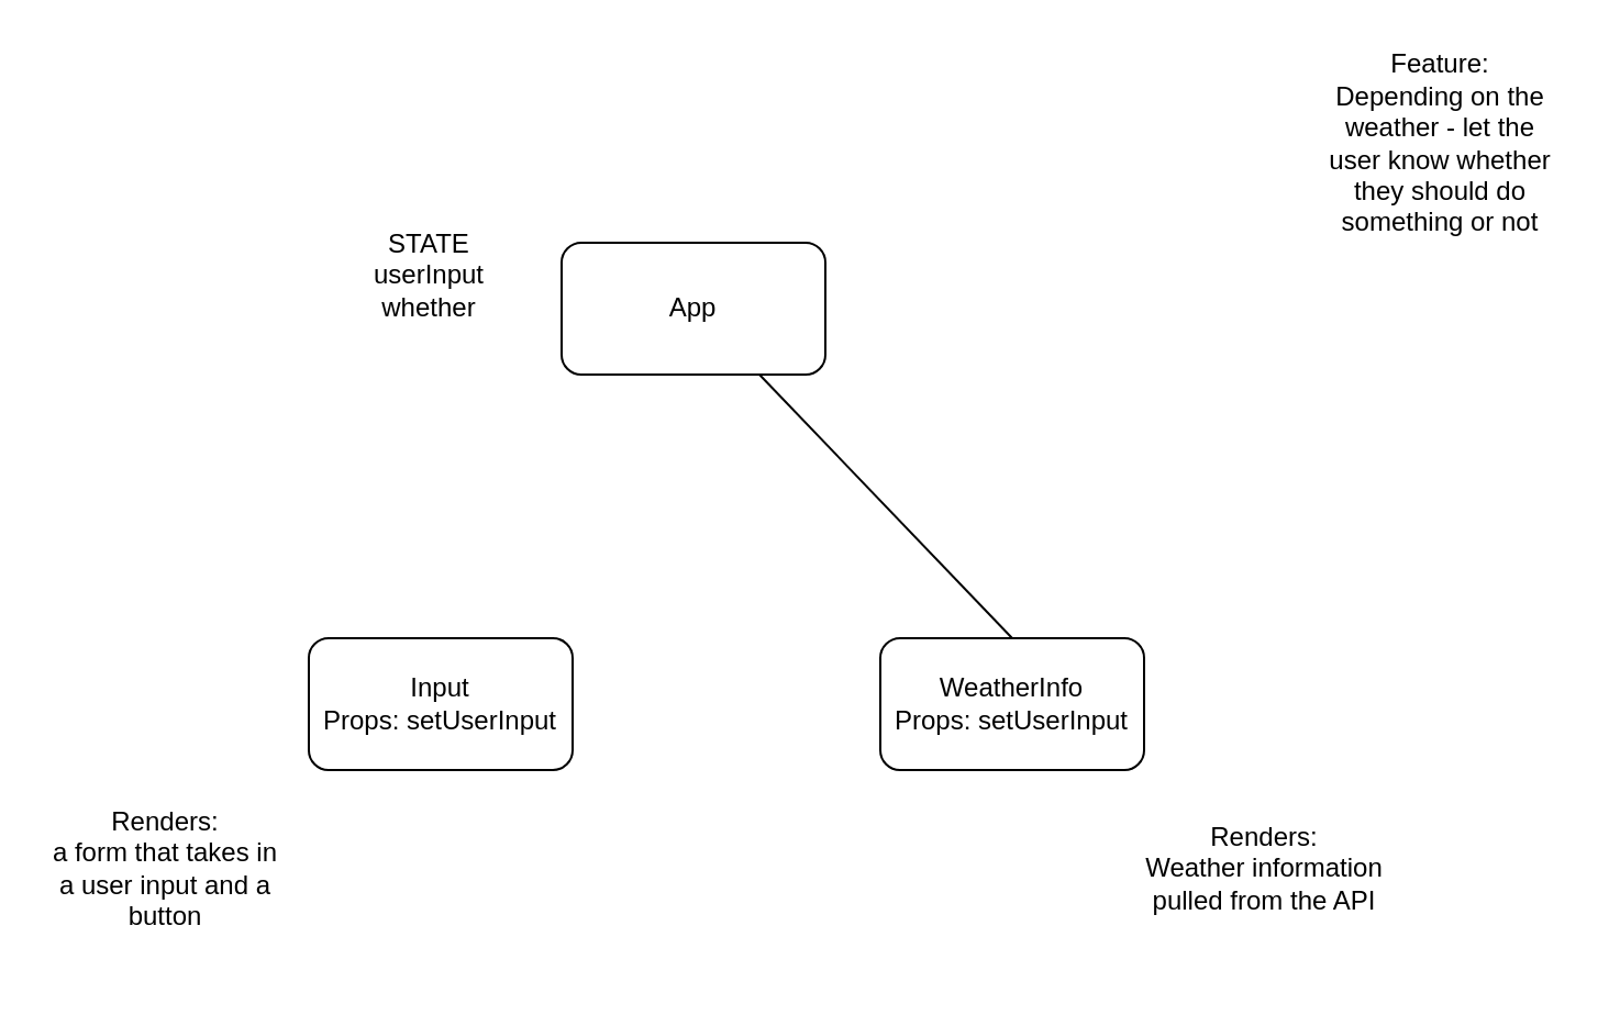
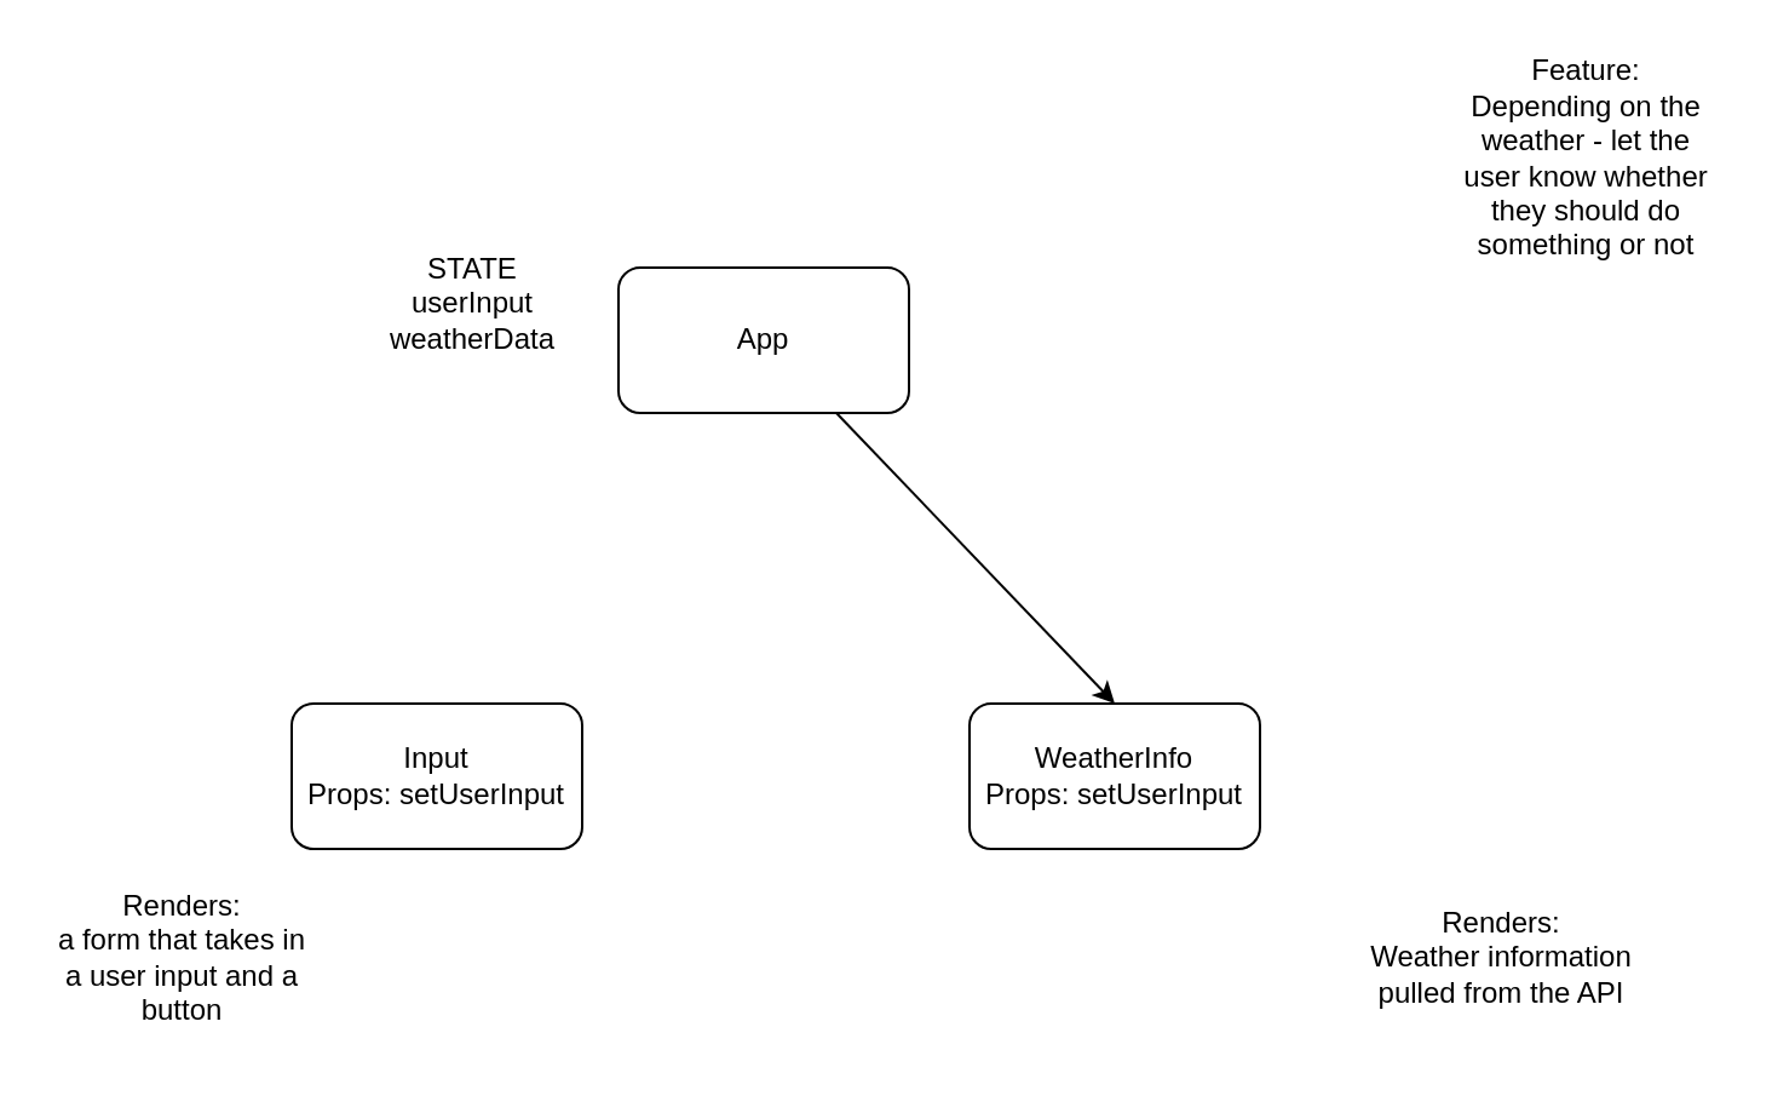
- <mxCell id="4" value="STATE&lt;br&gt;userInput&lt;br&gt;whether" style="text;html=1;strokeColor=none;fillColor=none;align=center;verticalAlign=middle;whiteSpace=wrap;rounded=0;" vertex="1" parent="1"><mxGeometry x="140" y="80" width="110" height="90" as="geometry" /></mxCell>
+ <mxCell id="4" value="STATE&lt;br&gt;userInput&lt;br&gt;weatherData" style="text;html=1;strokeColor=none;fillColor=none;align=center;verticalAlign=middle;whiteSpace=wrap;rounded=0;" vertex="1" parent="1"><mxGeometry x="140" y="80" width="110" height="90" as="geometry" /></mxCell>
- <mxCell id="2" style="edgeStyle=none;html=1;exitX=0.75;exitY=1;exitDx=0;exitDy=0;entryX=0.5;entryY=0;entryDx=0;entryDy=0;endArrow=none;" edge="1" parent="1" source="3" target="6"><mxGeometry relative="1" as="geometry" /></mxCell>
+ <mxCell id="2" style="edgeStyle=none;html=1;exitX=0.75;exitY=1;exitDx=0;exitDy=0;entryX=0.5;entryY=0;entryDx=0;entryDy=0;" edge="1" parent="1" source="3" target="6"><mxGeometry relative="1" as="geometry" /></mxCell>
- <mxCell id="5" value="Input&lt;br&gt;Props: setUserInput" style="rounded=1;whiteSpace=wrap;html=1;" vertex="1" parent="1"><mxGeometry x="140" y="290" width="120" height="60" as="geometry" /></mxCell>
+ <mxCell id="5" value="Input&lt;br&gt;Props: setUserInput" style="rounded=1;whiteSpace=wrap;html=1;" vertex="1" parent="1"><mxGeometry x="120" y="290" width="120" height="60" as="geometry" /></mxCell>
- <mxCell id="8" value="Renders:&lt;br&gt;Weather information pulled from the API" style="text;html=1;strokeColor=none;fillColor=none;align=center;verticalAlign=middle;whiteSpace=wrap;rounded=0;" vertex="1" parent="1"><mxGeometry x="520" y="350" width="110" height="90" as="geometry" /></mxCell>
+ <mxCell id="8" value="Renders:&lt;br&gt;Weather information pulled from the API" style="text;html=1;strokeColor=none;fillColor=none;align=center;verticalAlign=middle;whiteSpace=wrap;rounded=0;" vertex="1" parent="1"><mxGeometry x="565" y="350" width="110" height="90" as="geometry" /></mxCell>
